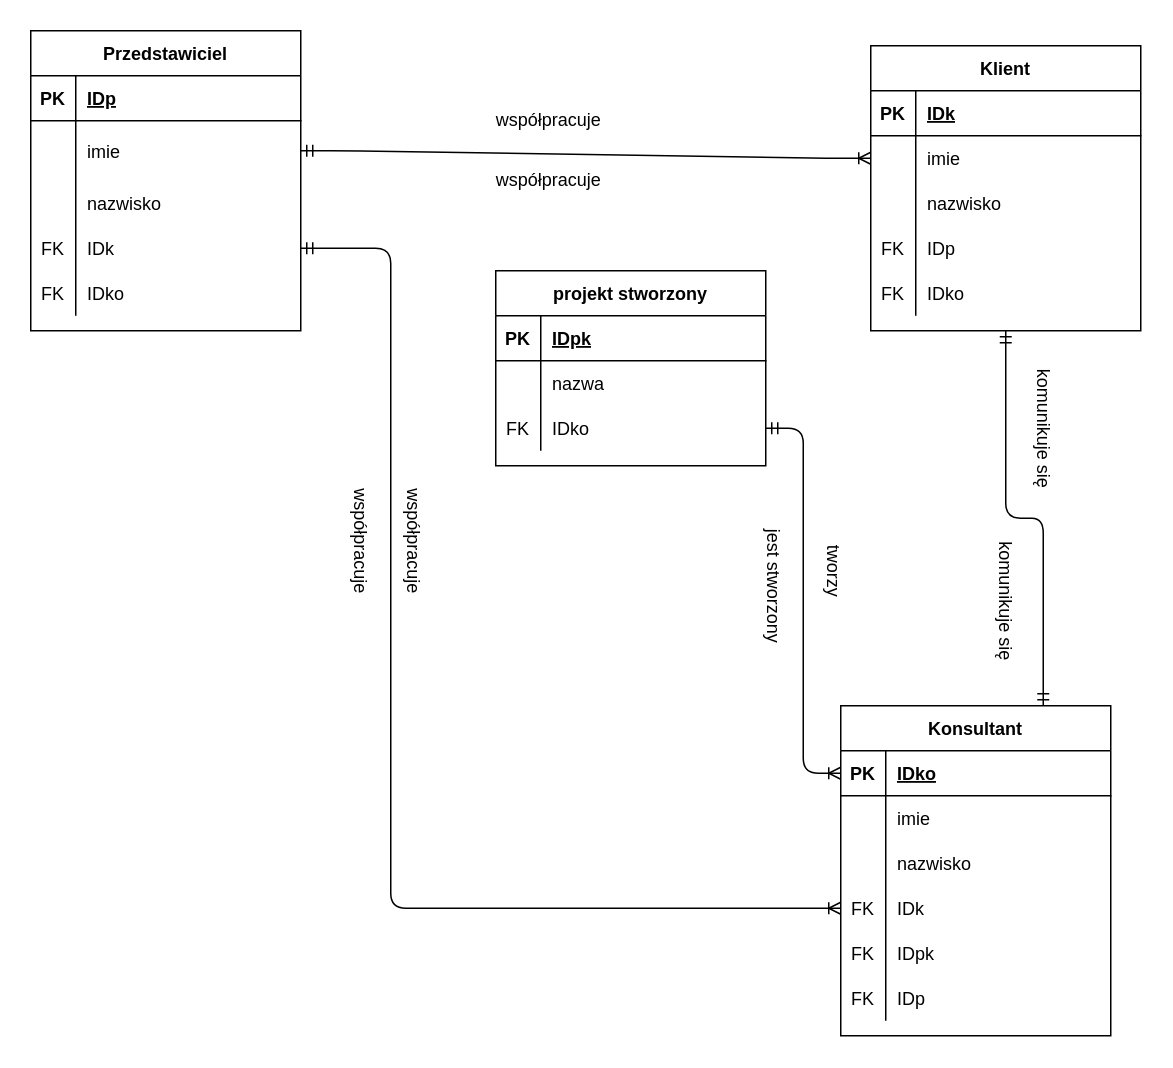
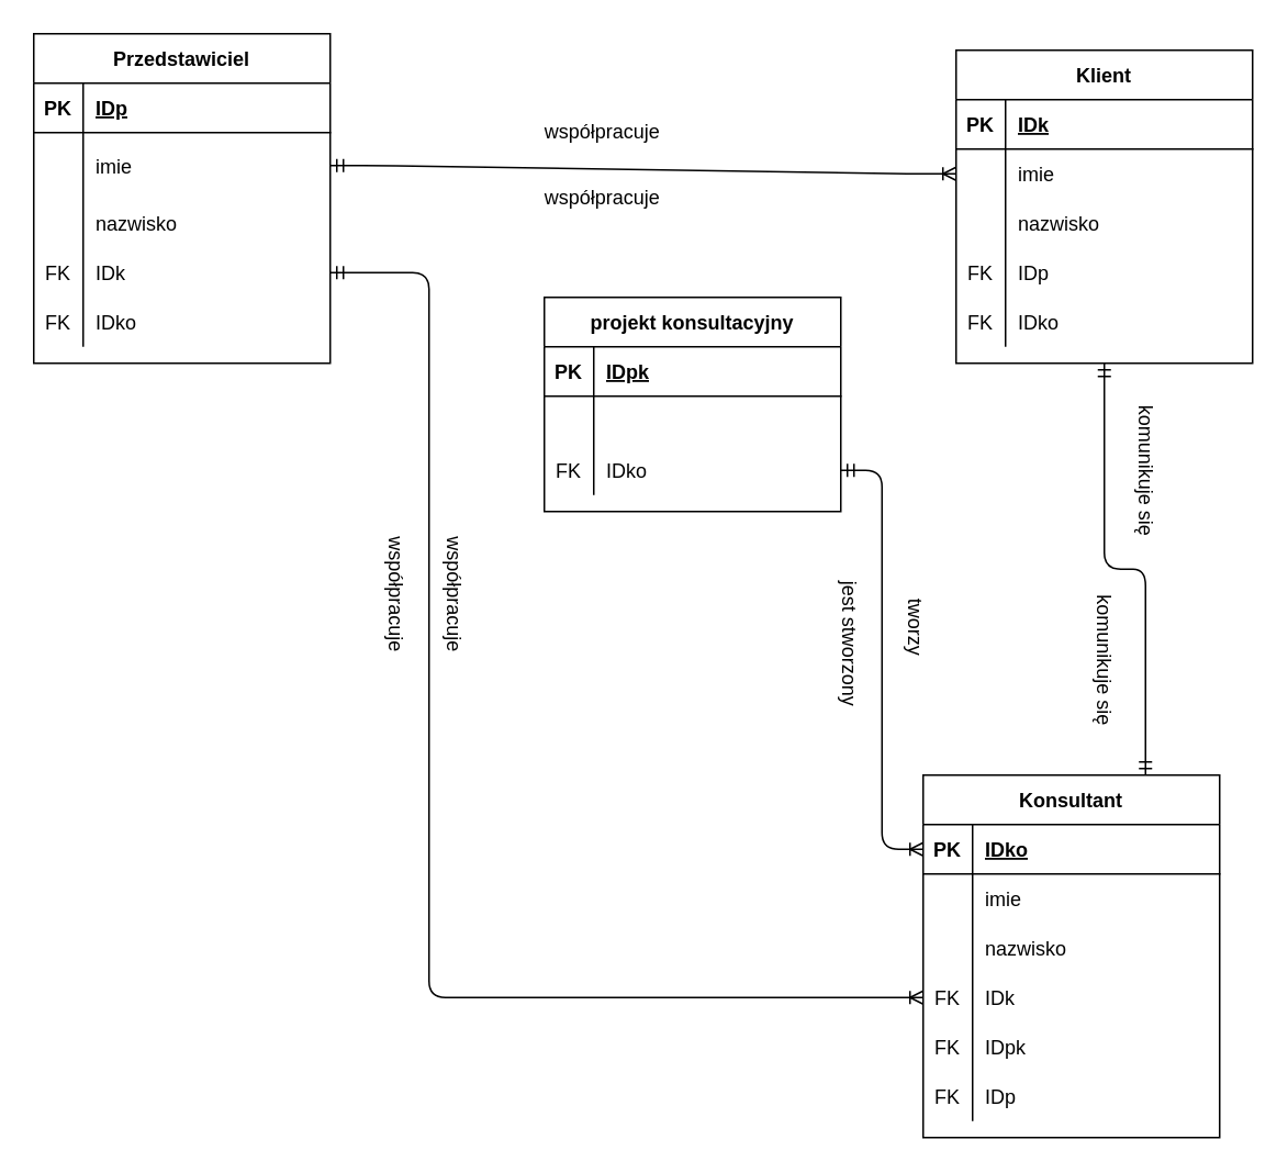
- <mxCell id="40" value="projekt stworzony" style="shape=table;startSize=30;container=1;collapsible=1;childLayout=tableLayout;fixedRows=1;rowLines=0;fontStyle=1;align=center;resizeLast=1;" vertex="1" parent="1"><mxGeometry x="330" y="180" width="180" height="130" as="geometry" /></mxCell>
+ <mxCell id="40" value="projekt konsultacyjny" style="shape=table;startSize=30;container=1;collapsible=1;childLayout=tableLayout;fixedRows=1;rowLines=0;fontStyle=1;align=center;resizeLast=1;" vertex="1" parent="1"><mxGeometry x="330" y="180" width="180" height="130" as="geometry" /></mxCell>
- <mxCell id="46" value="nazwa" style="shape=partialRectangle;connectable=0;fillColor=none;top=0;left=0;bottom=0;right=0;align=left;spacingLeft=6;overflow=hidden;" vertex="1" parent="44"><mxGeometry x="30" width="150" height="30" as="geometry" /></mxCell>
